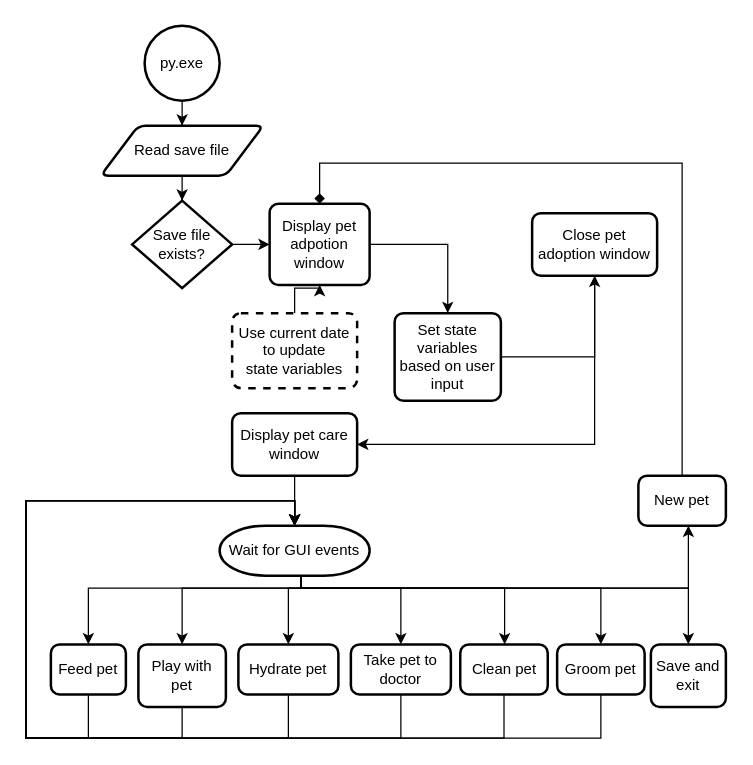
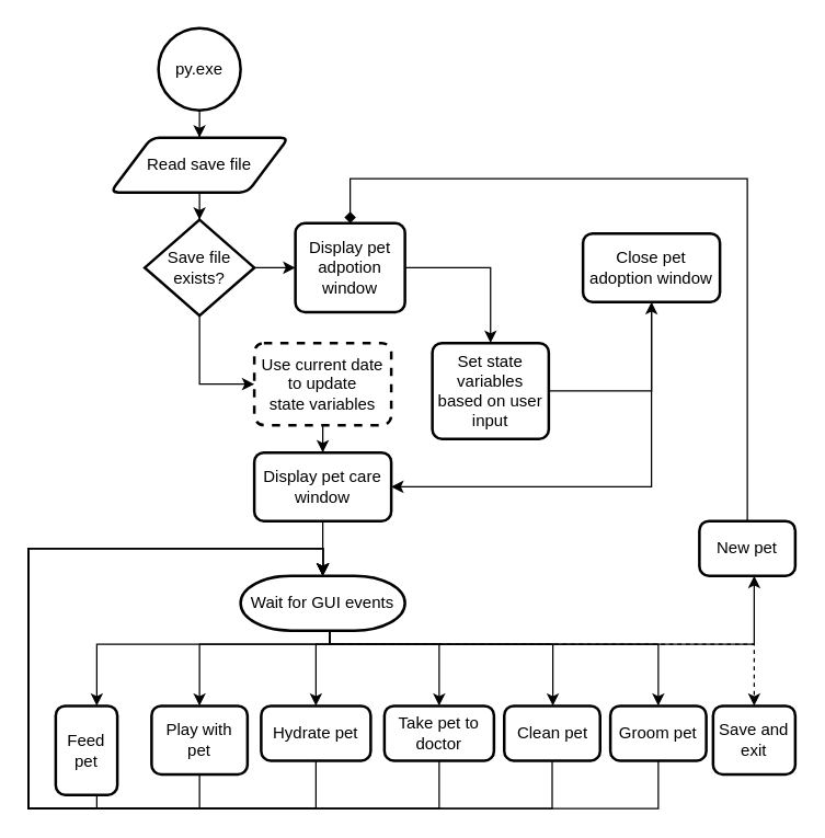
- <mxCell id="6" style="edgeStyle=orthogonalEdgeStyle;rounded=0;orthogonalLoop=1;jettySize=auto;html=1;" edge="1" parent="1" source="7" target="12"><mxGeometry relative="1" as="geometry" /></mxCell>
+ <mxCell id="6" style="edgeStyle=orthogonalEdgeStyle;rounded=0;orthogonalLoop=1;jettySize=auto;html=1;" edge="1" parent="1" source="7" target="18"><mxGeometry relative="1" as="geometry" /></mxCell>
+ <mxCell id="8" style="edgeStyle=orthogonalEdgeStyle;rounded=0;orthogonalLoop=1;jettySize=auto;html=1;" edge="1" parent="1" source="10" target="7"><mxGeometry relative="1" as="geometry"><Array as="points"><mxPoint x="145" y="280" /></Array></mxGeometry></mxCell>
- <mxCell id="25" style="edgeStyle=orthogonalEdgeStyle;rounded=0;orthogonalLoop=1;jettySize=auto;html=1;" edge="1" parent="1" source="27" target="40"><mxGeometry relative="1" as="geometry"><Array as="points"><mxPoint x="240" y="470" /><mxPoint x="550" y="470" /></Array></mxGeometry></mxCell>
+ <mxCell id="25" style="edgeStyle=orthogonalEdgeStyle;rounded=0;orthogonalLoop=1;jettySize=auto;html=1;dashed=1;" edge="1" parent="1" source="27" target="40"><mxGeometry relative="1" as="geometry"><Array as="points"><mxPoint x="240" y="470" /><mxPoint x="550" y="470" /></Array></mxGeometry></mxCell>
- <mxCell id="29" value="Feed pet" style="rounded=1;whiteSpace=wrap;html=1;absoluteArcSize=1;arcSize=14;strokeWidth=2;" vertex="1" parent="1"><mxGeometry x="40" y="515" width="60" height="40" as="geometry" /></mxCell>
+ <mxCell id="29" value="Feed pet" style="rounded=1;whiteSpace=wrap;html=1;absoluteArcSize=1;arcSize=14;strokeWidth=2;" vertex="1" parent="1"><mxGeometry x="40" y="515" width="45" height="65" as="geometry" /></mxCell>
